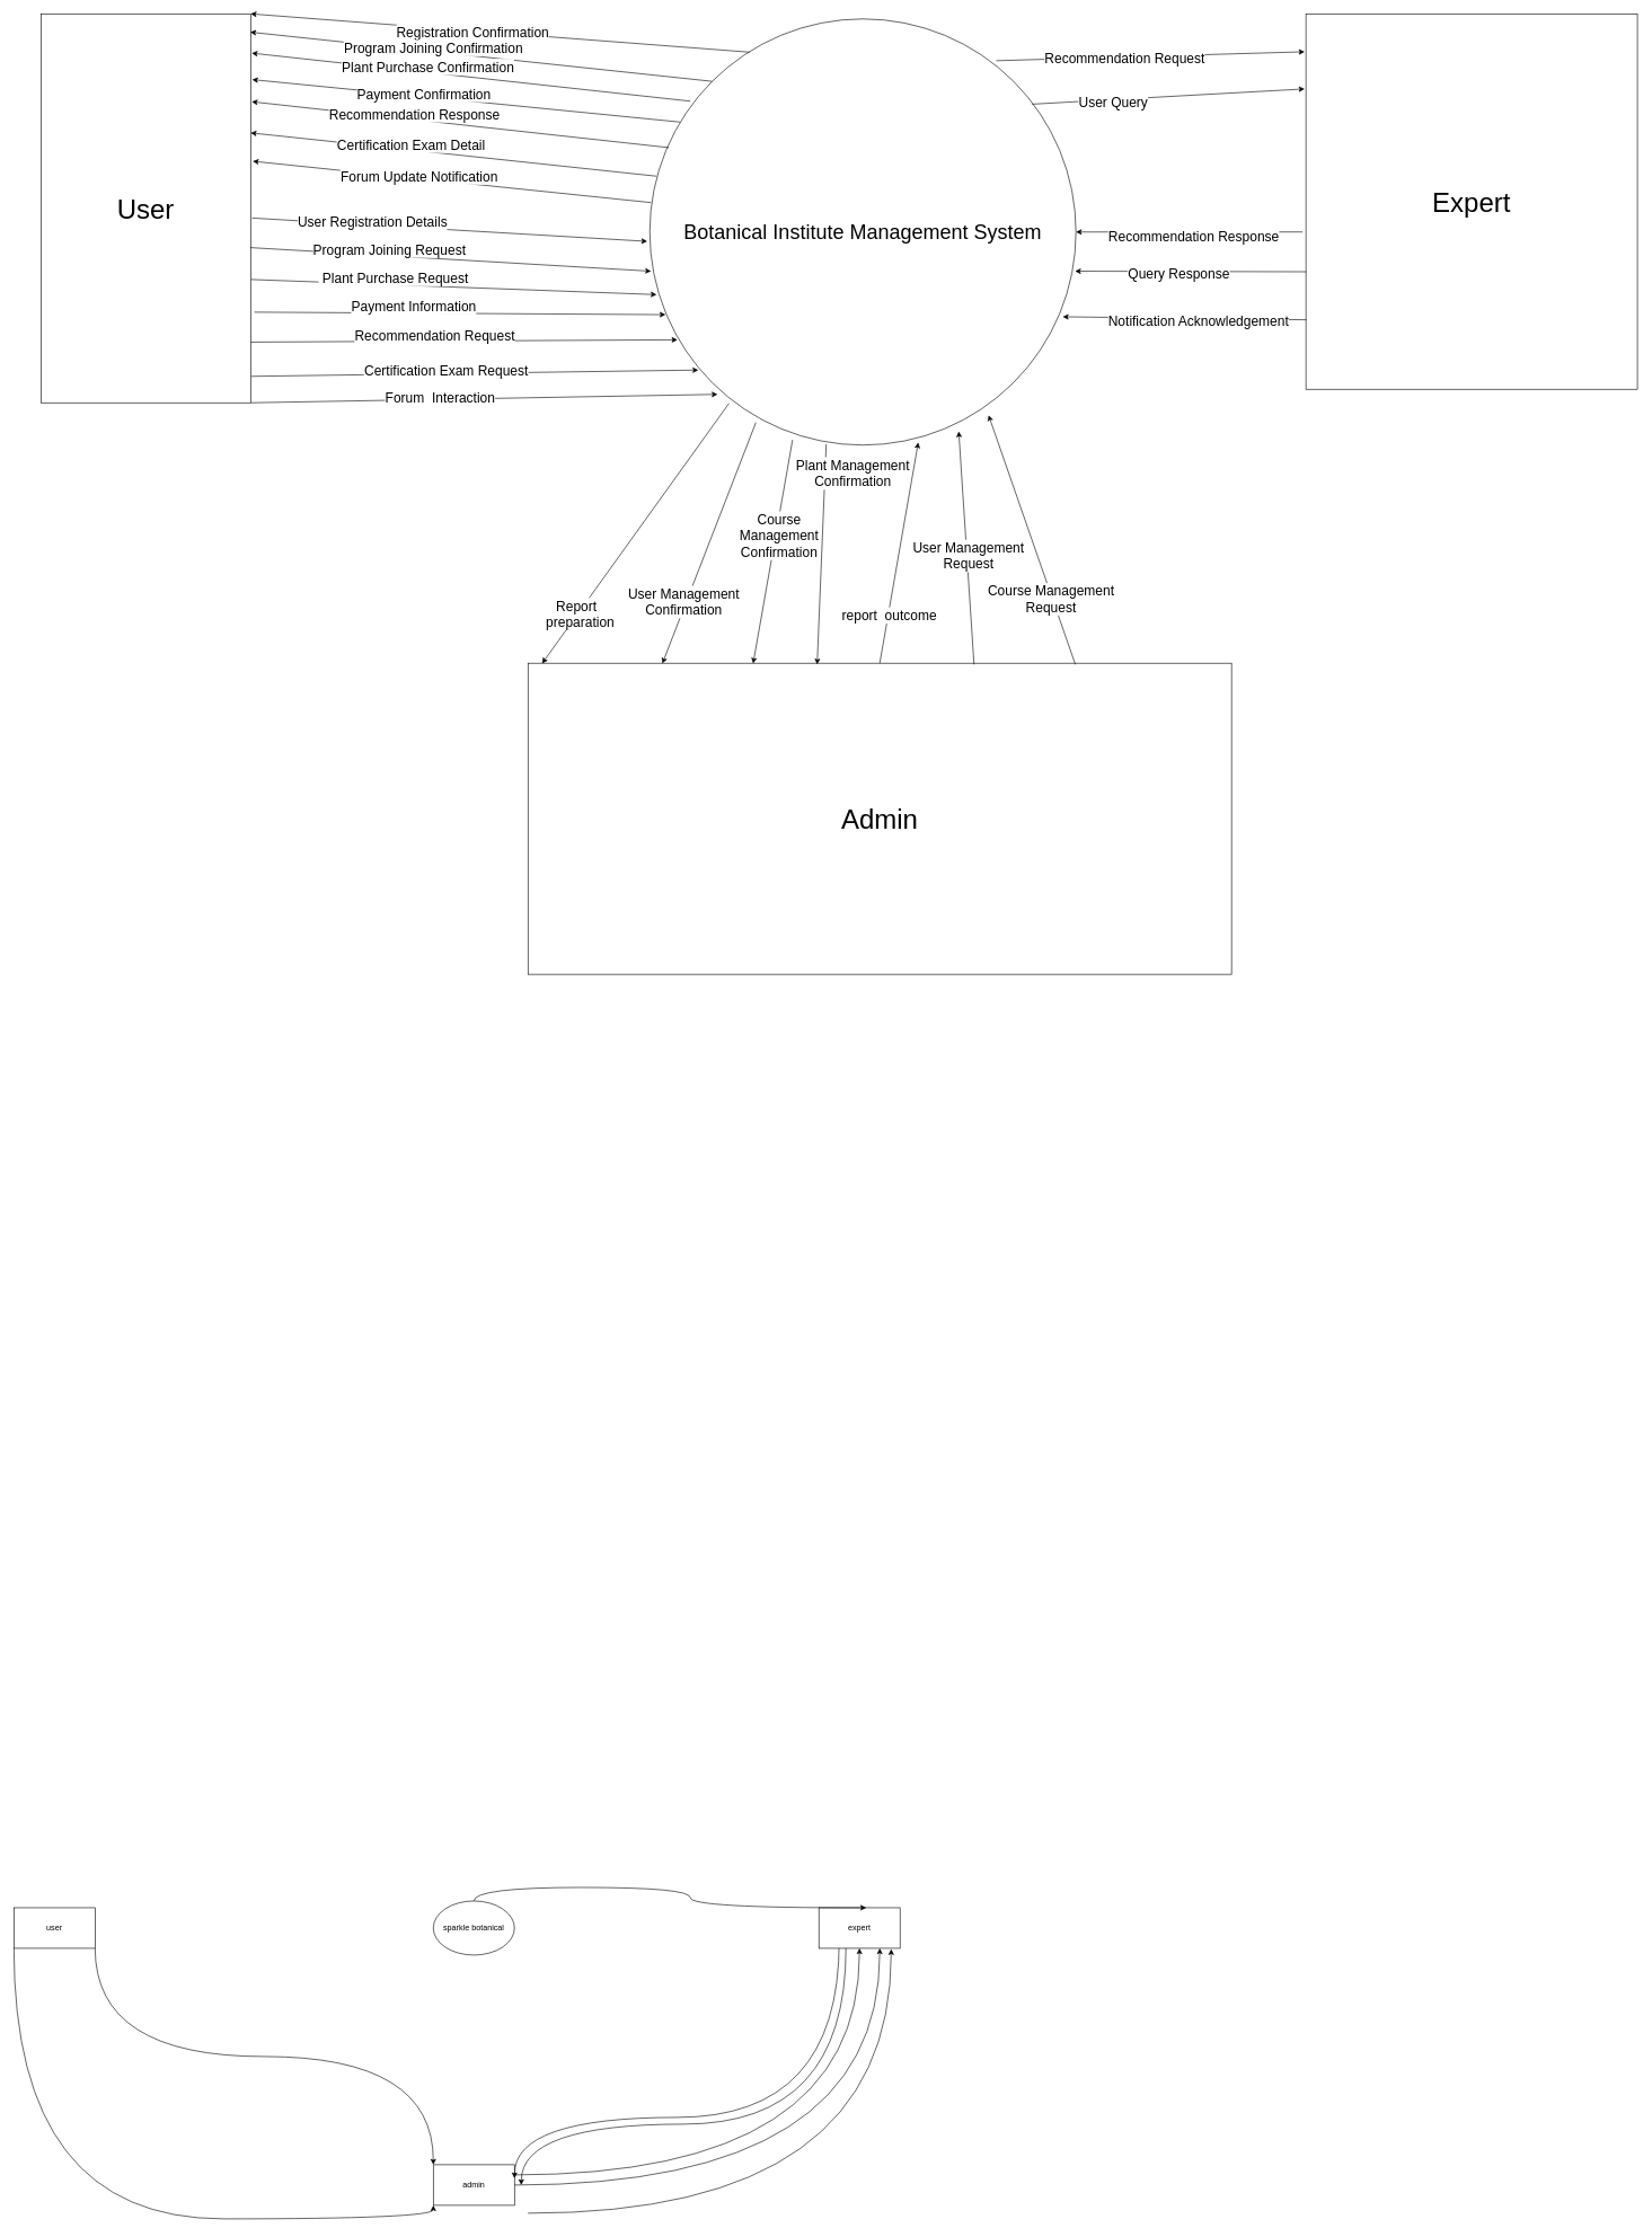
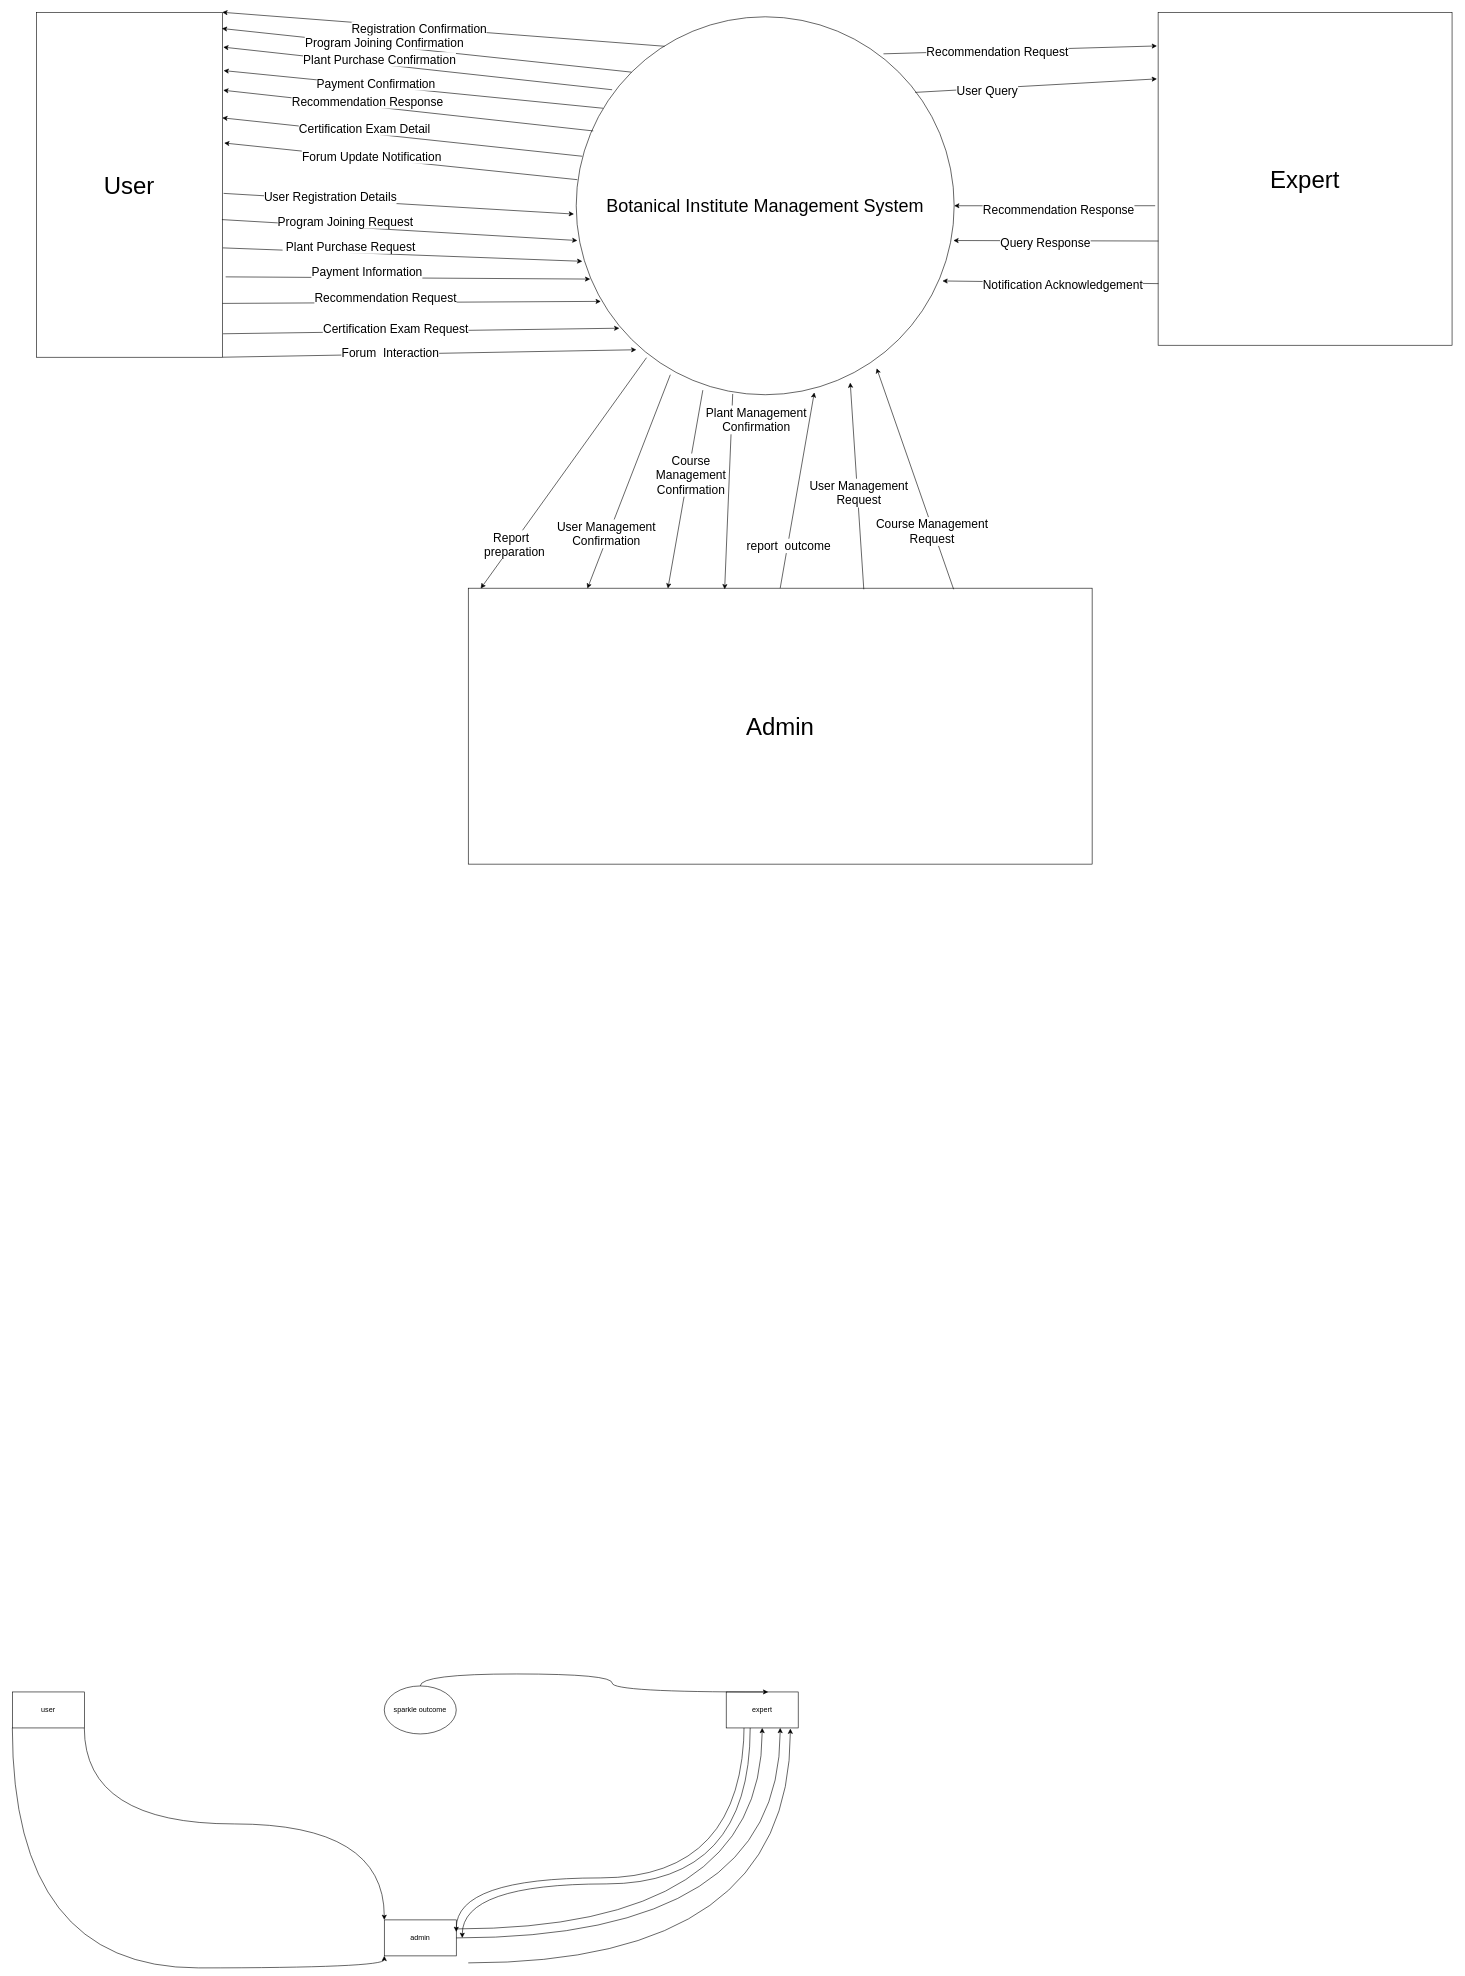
- <mxCell id="65" value="sparkle botanical" style="ellipse;whiteSpace=wrap;html=1;" vertex="1" parent="1"><mxGeometry x="640" y="2810" width="120" height="80" as="geometry" /></mxCell>
+ <mxCell id="65" value="sparkle outcome" style="ellipse;whiteSpace=wrap;html=1;" vertex="1" parent="1"><mxGeometry x="640" y="2810" width="120" height="80" as="geometry" /></mxCell>
